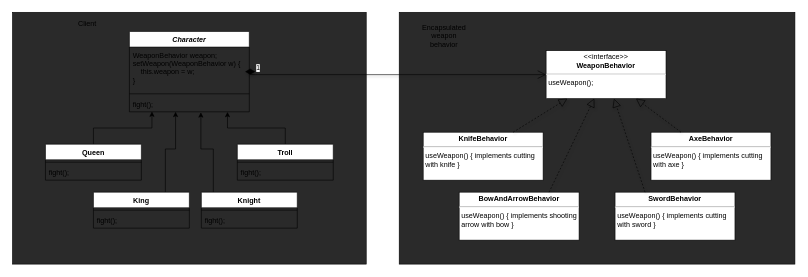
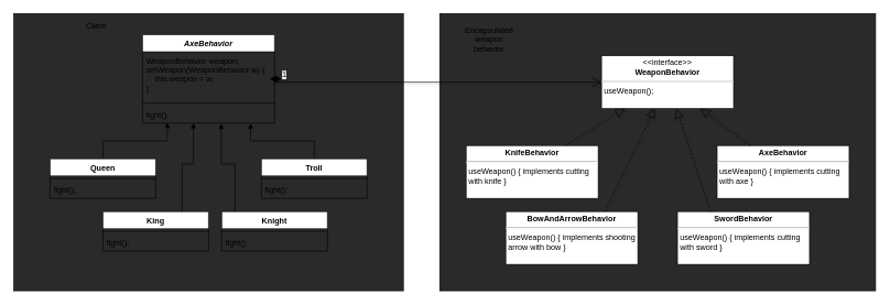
- <mxCell id="4" value="Character" style="swimlane;fontStyle=3;align=center;verticalAlign=top;childLayout=stackLayout;horizontal=1;startSize=26;horizontalStack=0;resizeParent=1;resizeParentMax=0;resizeLast=0;collapsible=1;marginBottom=0;" vertex="1" parent="1"><mxGeometry x="215" y="52" width="200" height="134" as="geometry" /></mxCell>
+ <mxCell id="4" value="AxeBehavior" style="swimlane;fontStyle=3;align=center;verticalAlign=top;childLayout=stackLayout;horizontal=1;startSize=26;horizontalStack=0;resizeParent=1;resizeParentMax=0;resizeLast=0;collapsible=1;marginBottom=0;" vertex="1" parent="1"><mxGeometry x="215" y="52" width="200" height="134" as="geometry" /></mxCell>
